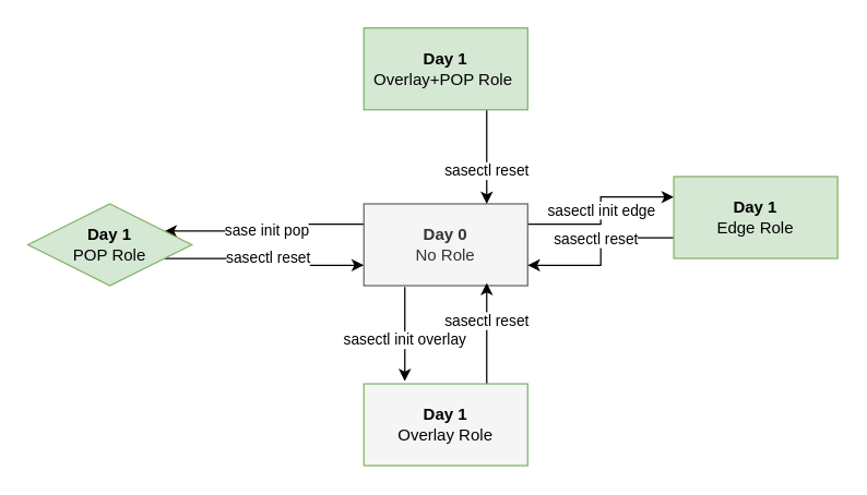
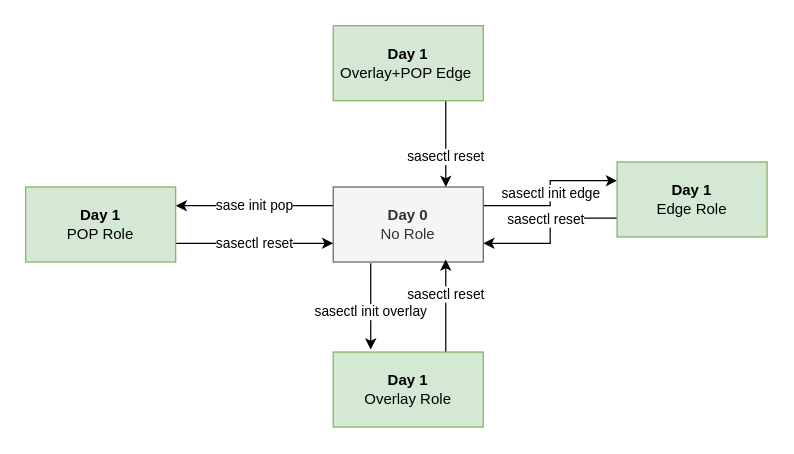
- <mxCell id="14" value="&lt;b&gt;Day 1&lt;br&gt;&lt;/b&gt;Overlay+POP Role&amp;nbsp;" style="rounded=0;whiteSpace=wrap;html=1;fillColor=#d5e8d4;strokeColor=#82b366;" vertex="1" parent="1"><mxGeometry x="266" y="20" width="120" height="60" as="geometry" /></mxCell>
+ <mxCell id="14" value="&lt;b&gt;Day 1&lt;br&gt;&lt;/b&gt;Overlay+POP Edge&amp;nbsp;" style="rounded=0;whiteSpace=wrap;html=1;fillColor=#d5e8d4;strokeColor=#82b366;" vertex="1" parent="1"><mxGeometry x="266" y="20" width="120" height="60" as="geometry" /></mxCell>
- <mxCell id="9" value="&lt;b&gt;Day 1&lt;br&gt;&lt;/b&gt;POP Role" style="rhombus;whiteSpace=wrap;html=1;fillColor=#d5e8d4;strokeColor=#82b366;" vertex="1" parent="1"><mxGeometry x="20" y="149" width="120" height="60" as="geometry" /></mxCell>
+ <mxCell id="9" value="&lt;b&gt;Day 1&lt;br&gt;&lt;/b&gt;POP Role" style="rounded=0;whiteSpace=wrap;html=1;fillColor=#d5e8d4;strokeColor=#82b366;" vertex="1" parent="1"><mxGeometry x="20" y="149" width="120" height="60" as="geometry" /></mxCell>
- <mxCell id="7" value="&lt;b&gt;Day 1&lt;/b&gt;&lt;br&gt;Overlay Role" style="rounded=0;whiteSpace=wrap;html=1;fillColor=#f5f5f5;strokeColor=#82b366;" vertex="1" parent="1"><mxGeometry x="266" y="281" width="120" height="60" as="geometry" /></mxCell>
+ <mxCell id="7" value="&lt;b&gt;Day 1&lt;/b&gt;&lt;br&gt;Overlay Role" style="rounded=0;whiteSpace=wrap;html=1;fillColor=#d5e8d4;strokeColor=#82b366;" vertex="1" parent="1"><mxGeometry x="266" y="281" width="120" height="60" as="geometry" /></mxCell>
